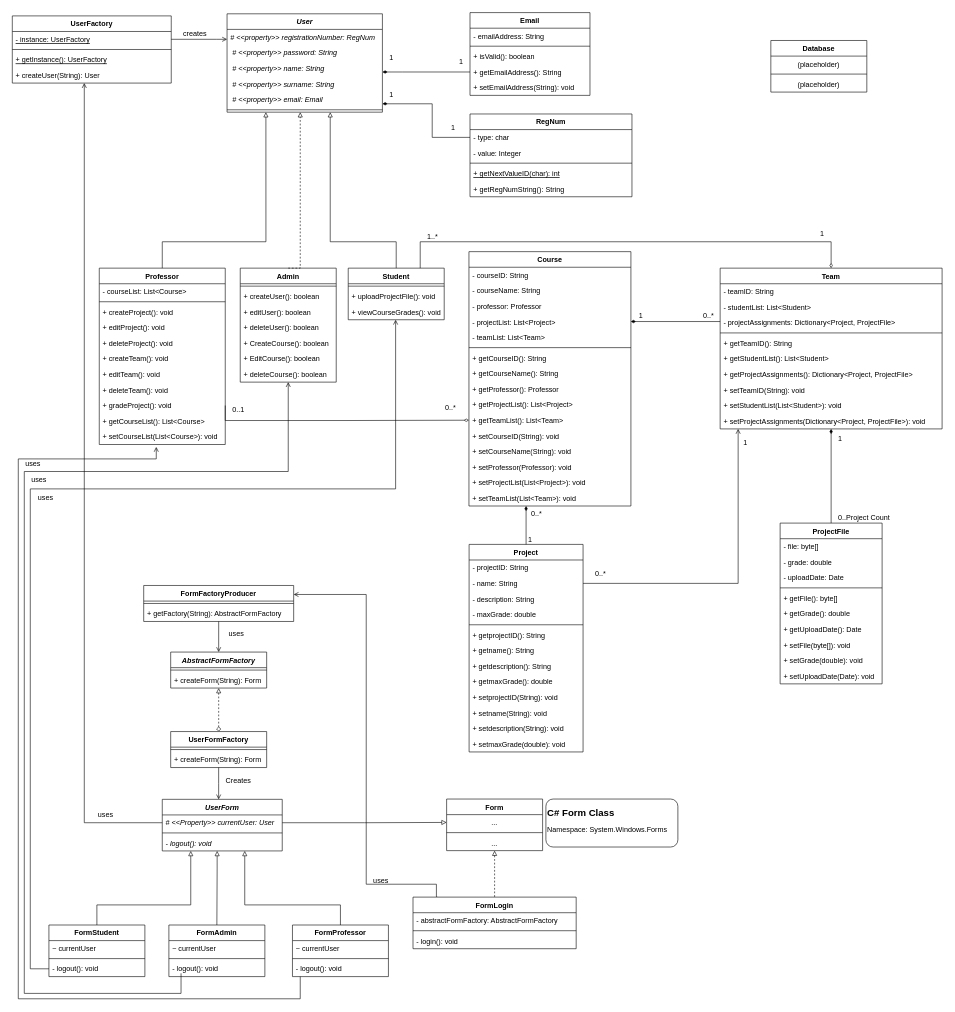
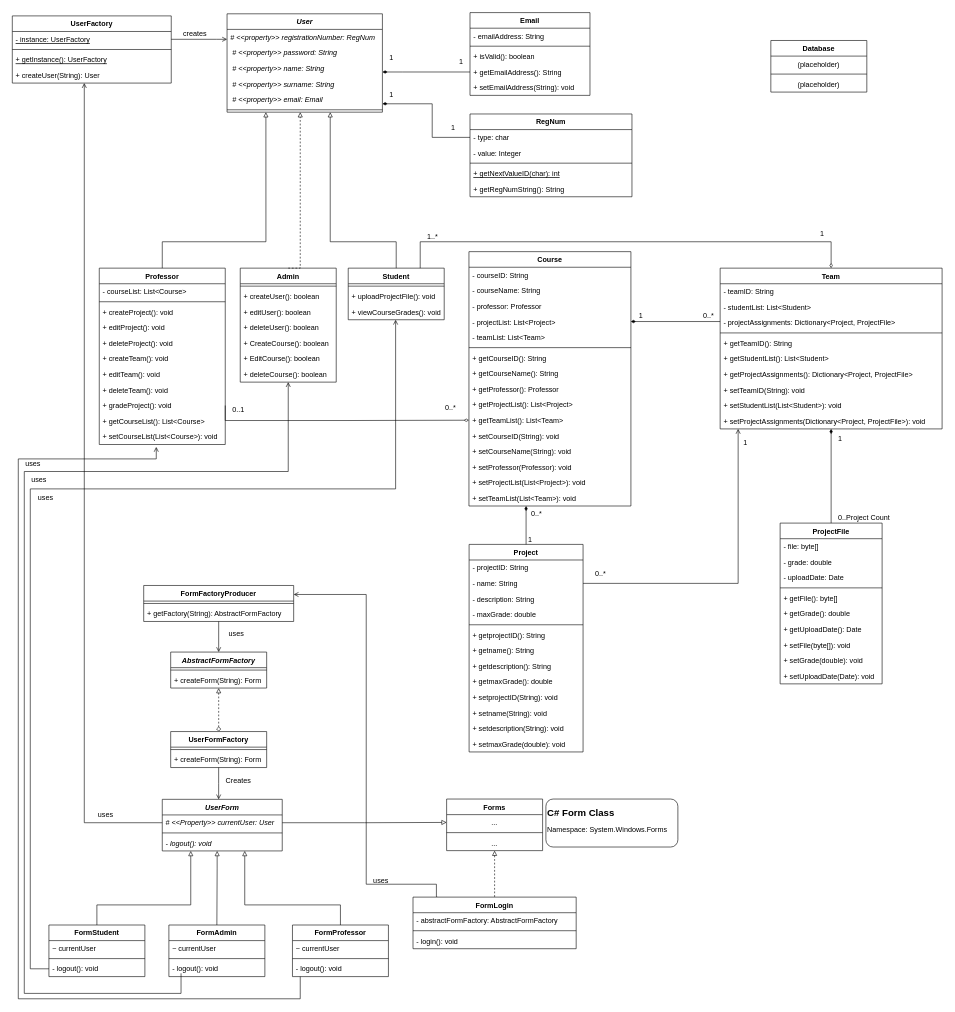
- <mxCell id="153" value="Form" style="swimlane;fontStyle=1;align=center;verticalAlign=top;childLayout=stackLayout;horizontal=1;startSize=26;horizontalStack=0;resizeParent=1;resizeParentMax=0;resizeLast=0;collapsible=1;marginBottom=0;" parent="1" vertex="1"><mxGeometry x="744.029" y="1331" width="160" height="86" as="geometry" /></mxCell>
+ <mxCell id="153" value="Forms" style="swimlane;fontStyle=1;align=center;verticalAlign=top;childLayout=stackLayout;horizontal=1;startSize=26;horizontalStack=0;resizeParent=1;resizeParentMax=0;resizeLast=0;collapsible=1;marginBottom=0;" parent="1" vertex="1"><mxGeometry x="744.029" y="1331" width="160" height="86" as="geometry" /></mxCell>
